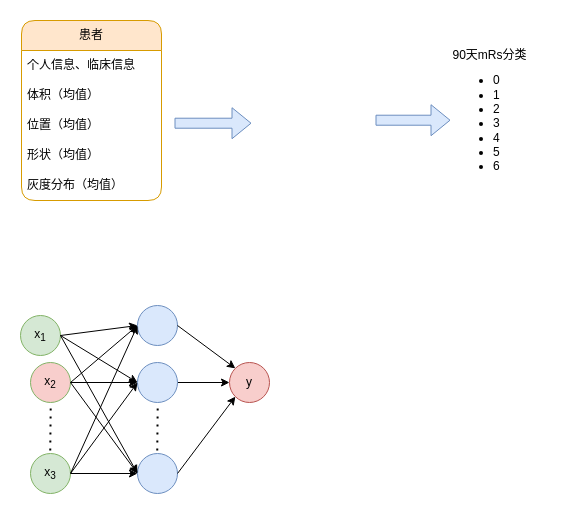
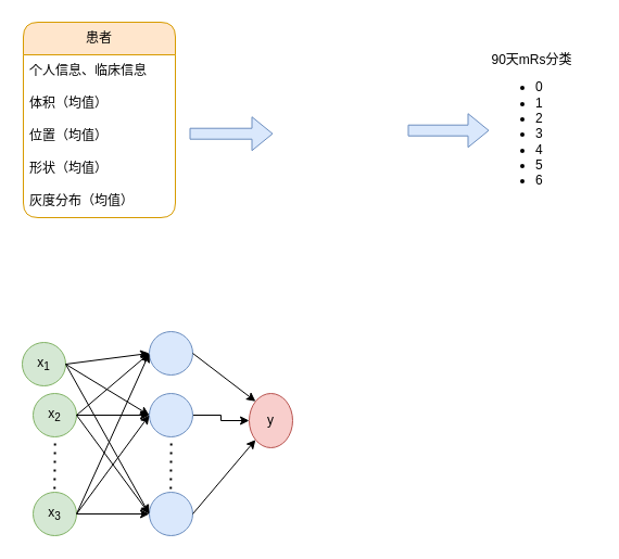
- <mxCell id="13" value="x&lt;sub&gt;2&lt;/sub&gt;" style="ellipse;whiteSpace=wrap;html=1;aspect=fixed;rounded=1;fillColor=#f8cecc;strokeColor=#82b366;" vertex="1" parent="1"><mxGeometry x="30" y="362" width="40" height="40" as="geometry" /></mxCell>
+ <mxCell id="13" value="x&lt;sub&gt;2&lt;/sub&gt;" style="ellipse;whiteSpace=wrap;html=1;aspect=fixed;rounded=1;fillColor=#d5e8d4;strokeColor=#82b366;" vertex="1" parent="1"><mxGeometry x="30" y="362" width="40" height="40" as="geometry" /></mxCell>
- <mxCell id="30" value="y" style="ellipse;whiteSpace=wrap;html=1;aspect=fixed;rounded=1;fillColor=#f8cecc;strokeColor=#b85450;" vertex="1" parent="1"><mxGeometry x="229" y="362" width="40" height="40" as="geometry" /></mxCell>
+ <mxCell id="30" value="y" style="ellipse;whiteSpace=wrap;html=1;aspect=fixed;rounded=1;fillColor=#f8cecc;strokeColor=#b85450;" vertex="1" parent="1"><mxGeometry x="229" y="362" width="40" height="50" as="geometry" /></mxCell>
